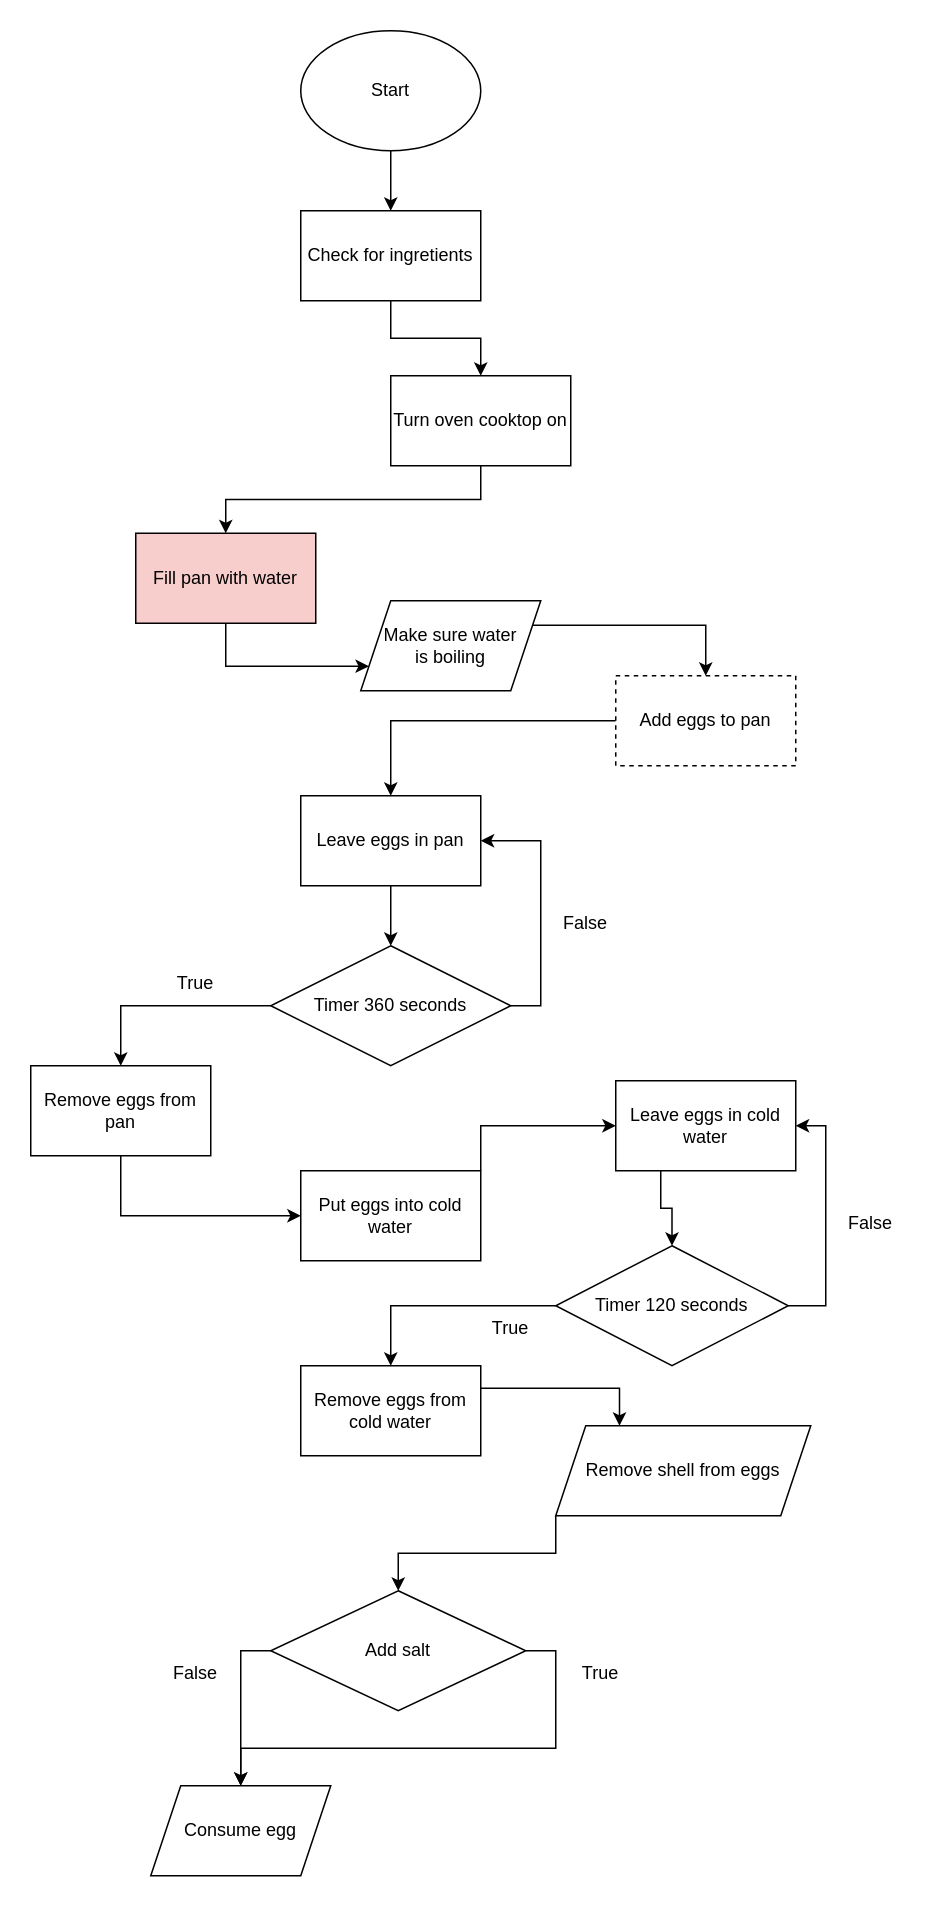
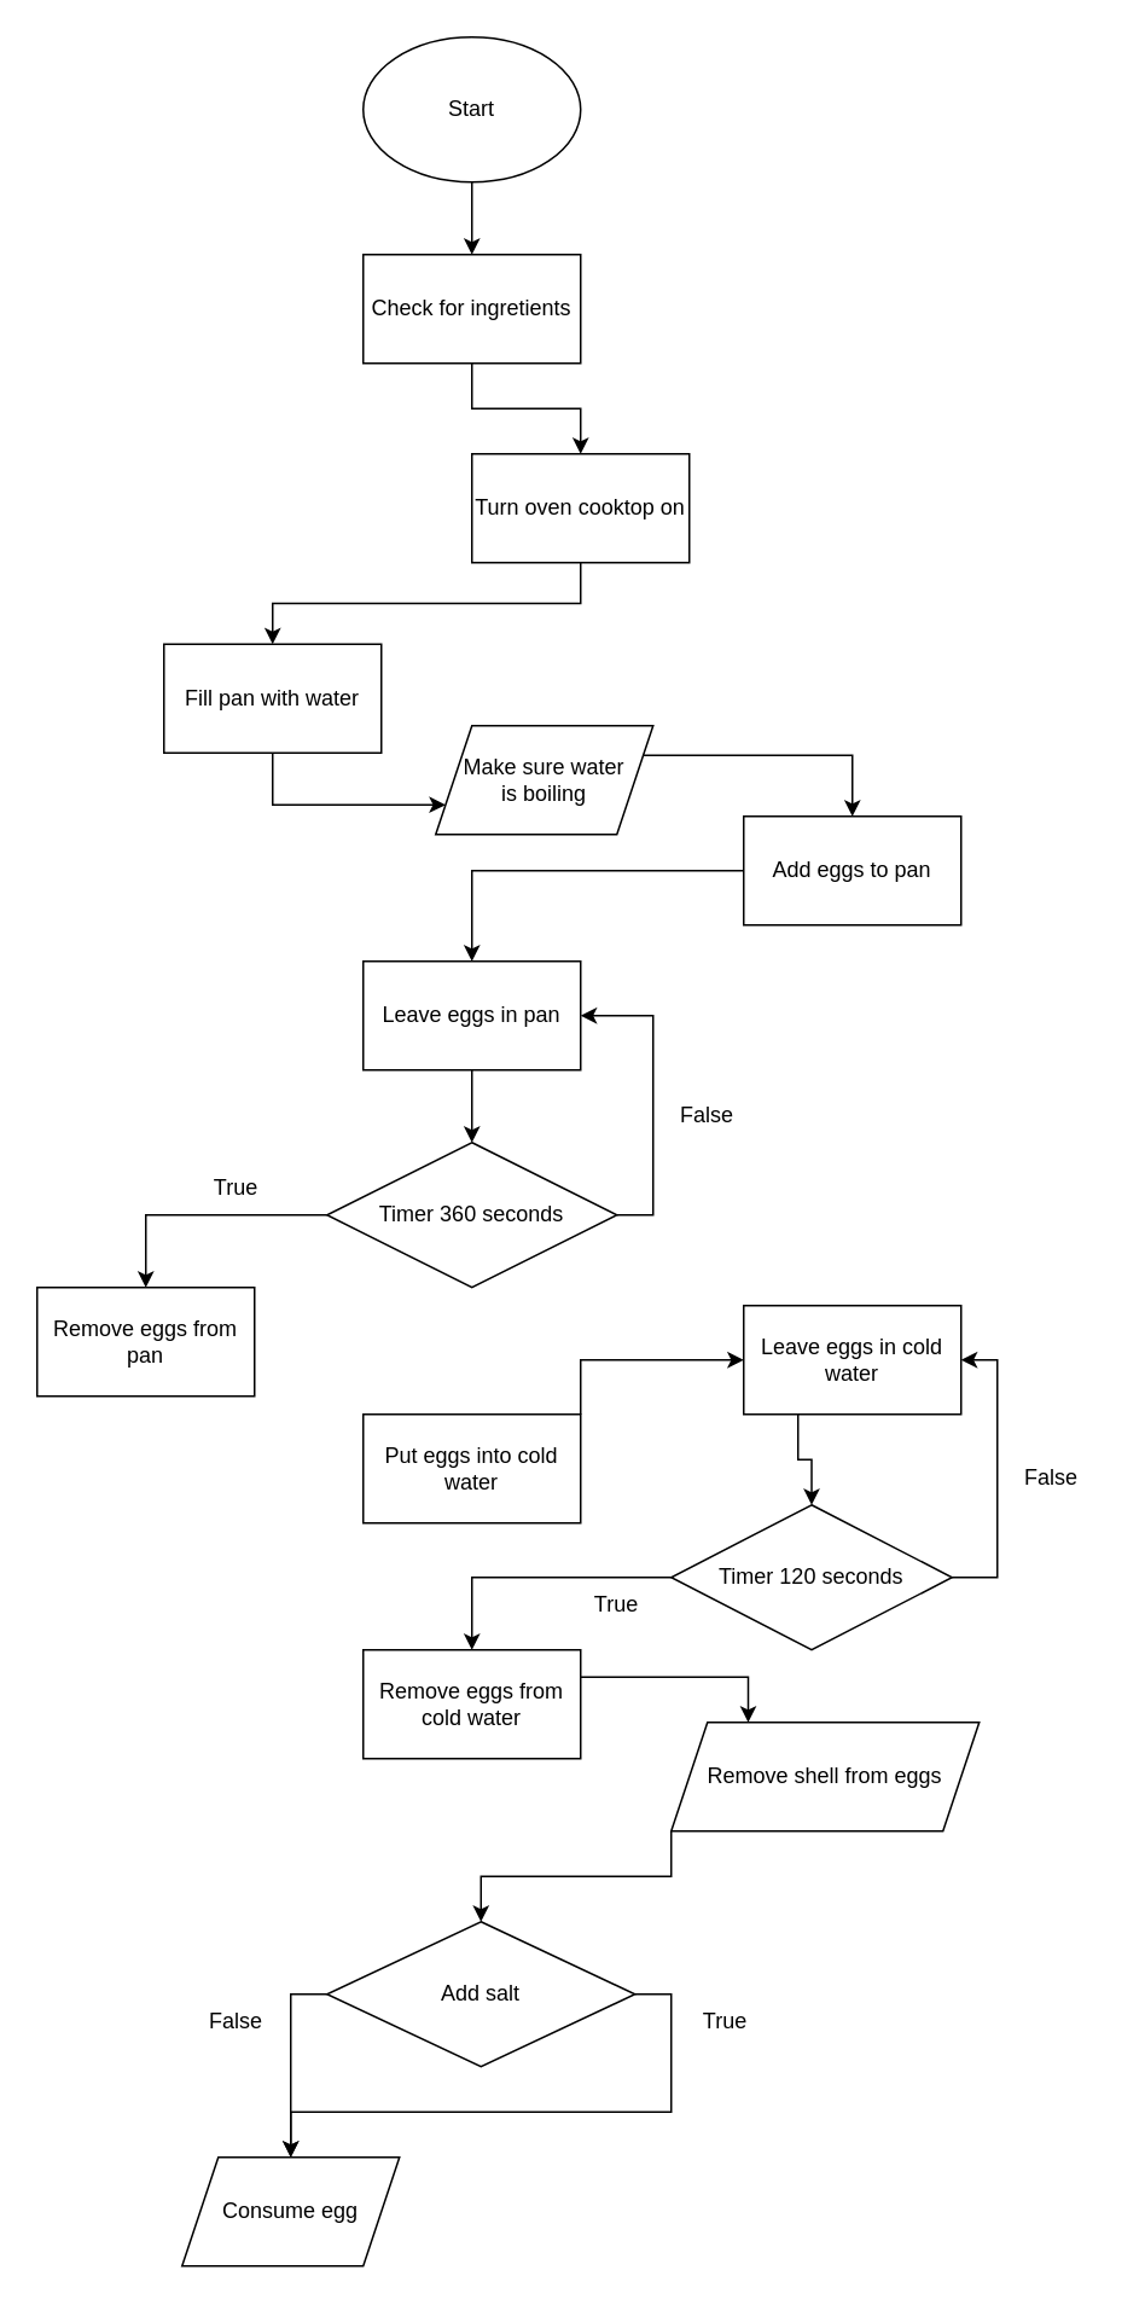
- <mxCell id="9" value="Fill pan with water" style="rounded=0;whiteSpace=wrap;html=1;fillColor=#f8cecc;" parent="1" vertex="1"><mxGeometry x="90" y="355" width="120" height="60" as="geometry" /></mxCell>
+ <mxCell id="9" value="Fill pan with water" style="rounded=0;whiteSpace=wrap;html=1;" parent="1" vertex="1"><mxGeometry x="90" y="355" width="120" height="60" as="geometry" /></mxCell>
- <mxCell id="11" value="Add eggs to pan" style="rounded=0;whiteSpace=wrap;html=1;dashed=1;" parent="1" vertex="1"><mxGeometry x="410" y="450" width="120" height="60" as="geometry" /></mxCell>
+ <mxCell id="11" value="Add eggs to pan" style="rounded=0;whiteSpace=wrap;html=1;" parent="1" vertex="1"><mxGeometry x="410" y="450" width="120" height="60" as="geometry" /></mxCell>
- <mxCell id="15" style="edgeStyle=orthogonalEdgeStyle;rounded=0;orthogonalLoop=1;jettySize=auto;html=1;exitX=0.5;exitY=1;exitDx=0;exitDy=0;entryX=0;entryY=0.5;entryDx=0;entryDy=0;" parent="1" source="16" target="18" edge="1"><mxGeometry relative="1" as="geometry" /></mxCell>
